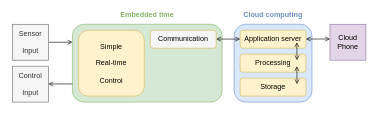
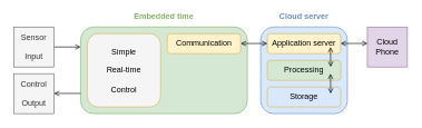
- <mxCell id="18" value="Cloud computing" style="text;html=1;strokeColor=none;fillColor=none;align=center;verticalAlign=middle;whiteSpace=wrap;rounded=0;fontColor=#6C8EBF;fontStyle=1" vertex="1" parent="1"><mxGeometry x="400" y="20" width="110" height="10" as="geometry" /></mxCell>
+ <mxCell id="18" value="Cloud server" style="text;html=1;strokeColor=none;fillColor=none;align=center;verticalAlign=middle;whiteSpace=wrap;rounded=0;fontColor=#6C8EBF;fontStyle=1" vertex="1" parent="1"><mxGeometry x="400" y="20" width="110" height="10" as="geometry" /></mxCell>
- <mxCell id="10" value="Communication" style="rounded=1;whiteSpace=wrap;html=1;fillColor=#f5f5f5;strokeColor=#d6b656;" vertex="1" parent="1"><mxGeometry x="250" y="50" width="110" height="30" as="geometry" /></mxCell>
+ <mxCell id="10" value="Communication" style="rounded=1;whiteSpace=wrap;html=1;fillColor=#fff2cc;strokeColor=#d6b656;" vertex="1" parent="1"><mxGeometry x="250" y="50" width="110" height="30" as="geometry" /></mxCell>
- <mxCell id="11" value="Simple&lt;br&gt;&lt;br&gt;Real-time&lt;br&gt;&lt;br&gt;Control" style="rounded=1;whiteSpace=wrap;html=1;fillColor=#fff2cc;strokeColor=#d6b656;" vertex="1" parent="1"><mxGeometry x="130" y="50" width="110" height="110" as="geometry" /></mxCell>
+ <mxCell id="11" value="Simple&lt;br&gt;&lt;br&gt;Real-time&lt;br&gt;&lt;br&gt;Control" style="rounded=1;whiteSpace=wrap;html=1;fillColor=#f5f5f5;strokeColor=#d6b656;" vertex="1" parent="1"><mxGeometry x="130" y="50" width="110" height="110" as="geometry" /></mxCell>
- <mxCell id="5" value="Processing" style="rounded=1;whiteSpace=wrap;html=1;fillColor=#fff2cc;strokeColor=#d6b656;" vertex="1" parent="1"><mxGeometry x="400" y="90" width="110" height="30" as="geometry" /></mxCell>
+ <mxCell id="5" value="Processing" style="rounded=1;whiteSpace=wrap;html=1;fillColor=#d5e8d4;strokeColor=#d6b656;" vertex="1" parent="1"><mxGeometry x="400" y="90" width="110" height="30" as="geometry" /></mxCell>
- <mxCell id="14" value="Control&lt;br&gt;&lt;br&gt;Input" style="rounded=0;whiteSpace=wrap;html=1;fillColor=#f5f5f5;fontColor=#333333;strokeColor=#666666;" vertex="1" parent="1"><mxGeometry x="20" y="110" width="60" height="60" as="geometry" /></mxCell>
+ <mxCell id="14" value="Control&lt;br&gt;&lt;br&gt;Output" style="rounded=0;whiteSpace=wrap;html=1;fillColor=#f5f5f5;fontColor=#333333;strokeColor=#666666;" vertex="1" parent="1"><mxGeometry x="20" y="110" width="60" height="60" as="geometry" /></mxCell>
- <mxCell id="6" value="Storage" style="rounded=1;whiteSpace=wrap;html=1;fillColor=#fff2cc;strokeColor=#d6b656;" vertex="1" parent="1"><mxGeometry x="400" y="130" width="110" height="30" as="geometry" /></mxCell>
+ <mxCell id="6" value="Storage" style="rounded=1;whiteSpace=wrap;html=1;fillColor=#dae8fc;strokeColor=#d6b656;" vertex="1" parent="1"><mxGeometry x="400" y="130" width="110" height="30" as="geometry" /></mxCell>
